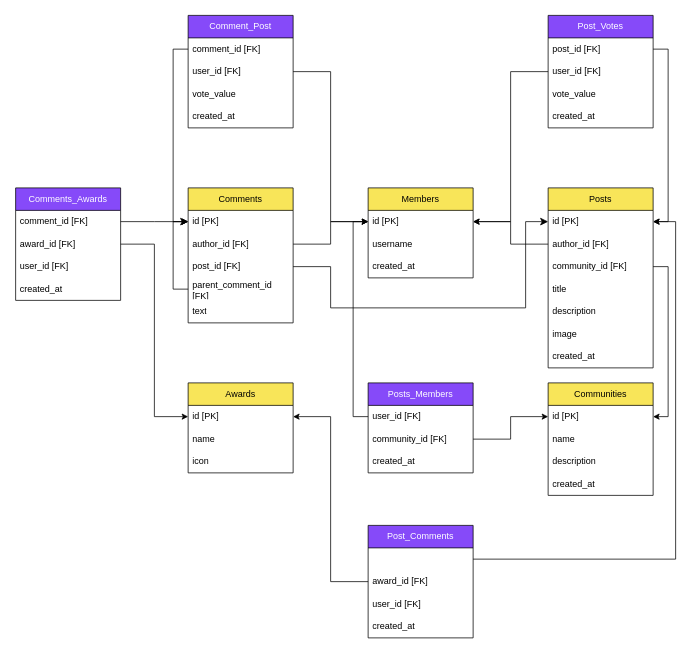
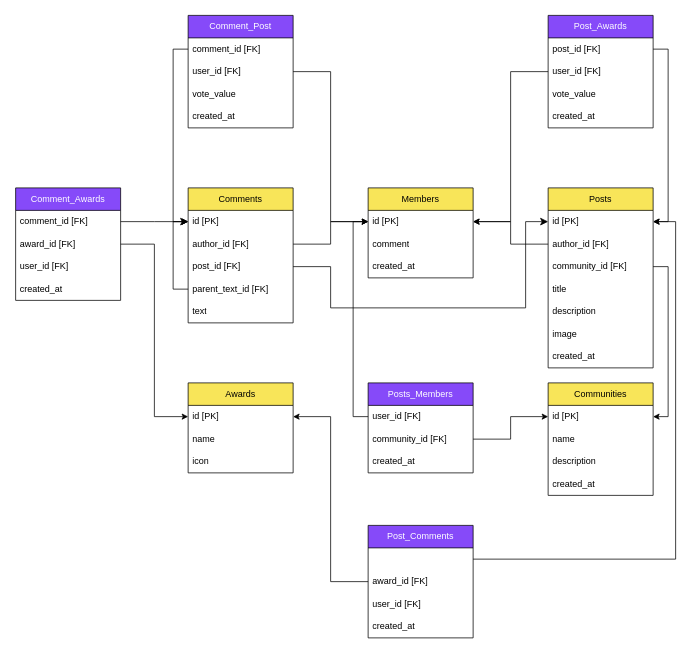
- <mxCell id="35" value="Post_Votes" style="swimlane;fontStyle=0;childLayout=stackLayout;horizontal=1;startSize=30;horizontalStack=0;resizeParent=1;resizeParentMax=0;resizeLast=0;collapsible=1;marginBottom=0;whiteSpace=wrap;html=1;fillColor=light-dark(#864af9, #864AF9);fontColor=light-dark(#FFFFFF,#FFFFFF);" parent="1" vertex="1"><mxGeometry x="730" y="20" width="140" height="150" as="geometry" /></mxCell>
+ <mxCell id="35" value="Post_Awards" style="swimlane;fontStyle=0;childLayout=stackLayout;horizontal=1;startSize=30;horizontalStack=0;resizeParent=1;resizeParentMax=0;resizeLast=0;collapsible=1;marginBottom=0;whiteSpace=wrap;html=1;fillColor=light-dark(#864af9, #864AF9);fontColor=light-dark(#FFFFFF,#FFFFFF);" parent="1" vertex="1"><mxGeometry x="730" y="20" width="140" height="150" as="geometry" /></mxCell>
- <mxCell id="49" value="Comments_Awards" style="swimlane;fontStyle=0;childLayout=stackLayout;horizontal=1;startSize=30;horizontalStack=0;resizeParent=1;resizeParentMax=0;resizeLast=0;collapsible=1;marginBottom=0;whiteSpace=wrap;html=1;fillColor=light-dark(#864af9, #864AF9);fontColor=light-dark(#FFFFFF,#FFFFFF);" parent="1" vertex="1"><mxGeometry x="20" y="250" width="140" height="150" as="geometry" /></mxCell>
+ <mxCell id="49" value="Comment_Awards" style="swimlane;fontStyle=0;childLayout=stackLayout;horizontal=1;startSize=30;horizontalStack=0;resizeParent=1;resizeParentMax=0;resizeLast=0;collapsible=1;marginBottom=0;whiteSpace=wrap;html=1;fillColor=light-dark(#864af9, #864AF9);fontColor=light-dark(#FFFFFF,#FFFFFF);" parent="1" vertex="1"><mxGeometry x="20" y="250" width="140" height="150" as="geometry" /></mxCell>
- <mxCell id="11" value="username" style="text;strokeColor=none;fillColor=none;align=left;verticalAlign=middle;spacingLeft=4;spacingRight=4;overflow=hidden;points=[[0,0.5],[1,0.5]];portConstraint=eastwest;rotatable=0;whiteSpace=wrap;html=1;" parent="9" vertex="1"><mxGeometry y="60" width="140" height="30" as="geometry" /></mxCell>
+ <mxCell id="11" value="comment" style="text;strokeColor=none;fillColor=none;align=left;verticalAlign=middle;spacingLeft=4;spacingRight=4;overflow=hidden;points=[[0,0.5],[1,0.5]];portConstraint=eastwest;rotatable=0;whiteSpace=wrap;html=1;" parent="9" vertex="1"><mxGeometry y="60" width="140" height="30" as="geometry" /></mxCell>
- <mxCell id="7" value="parent_comment_id [FK]" style="text;strokeColor=none;fillColor=none;align=left;verticalAlign=middle;spacingLeft=4;spacingRight=4;overflow=hidden;points=[[0,0.5],[1,0.5]];portConstraint=eastwest;rotatable=0;whiteSpace=wrap;html=1;" vertex="1" parent="2"><mxGeometry y="120" width="140" height="30" as="geometry" /></mxCell>
+ <mxCell id="7" value="parent_text_id [FK]" style="text;strokeColor=none;fillColor=none;align=left;verticalAlign=middle;spacingLeft=4;spacingRight=4;overflow=hidden;points=[[0,0.5],[1,0.5]];portConstraint=eastwest;rotatable=0;whiteSpace=wrap;html=1;" vertex="1" parent="2"><mxGeometry y="120" width="140" height="30" as="geometry" /></mxCell>
